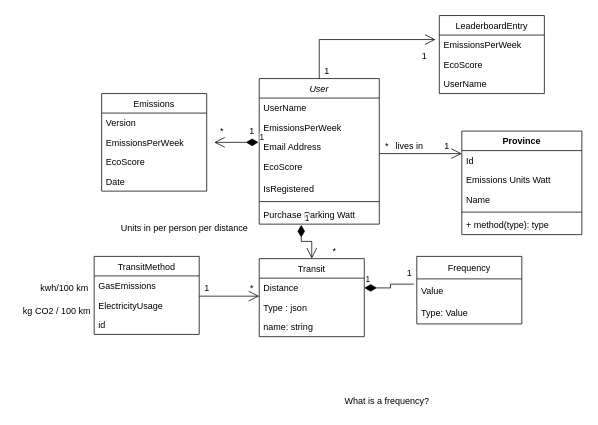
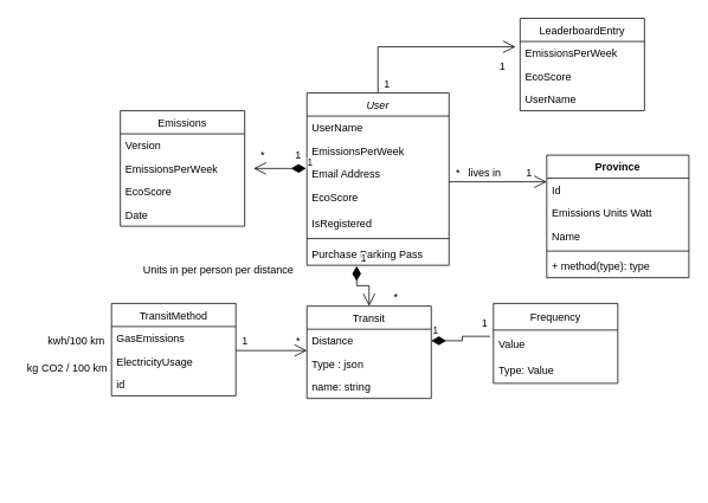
- <mxCell id="9" value="Purchase Parking Watt" style="text;align=left;verticalAlign=top;spacingLeft=4;spacingRight=4;overflow=hidden;rotatable=0;points=[[0,0.5],[1,0.5]];portConstraint=eastwest;" parent="2" vertex="1"><mxGeometry y="168" width="160" height="26" as="geometry" /></mxCell>
+ <mxCell id="9" value="Purchase Parking Pass" style="text;align=left;verticalAlign=top;spacingLeft=4;spacingRight=4;overflow=hidden;rotatable=0;points=[[0,0.5],[1,0.5]];portConstraint=eastwest;" parent="2" vertex="1"><mxGeometry y="168" width="160" height="26" as="geometry" /></mxCell>
- <mxCell id="47" value="What is a frequency?" style="text;html=1;align=center;verticalAlign=middle;resizable=0;points=[];autosize=1;strokeColor=none;fillColor=none;" vertex="1" parent="1"><mxGeometry x="450" y="524" width="130" height="20" as="geometry" /></mxCell>
